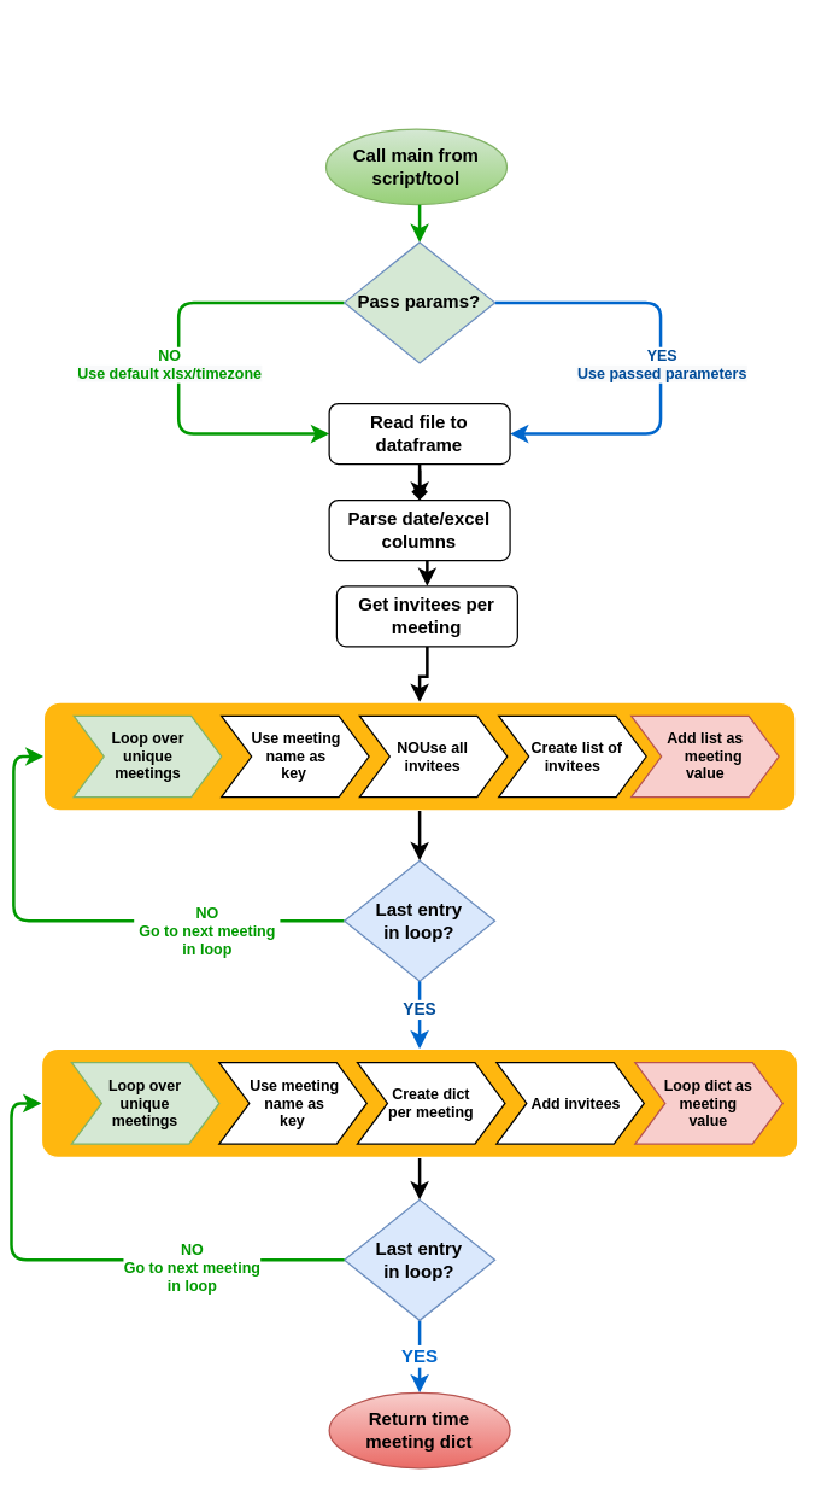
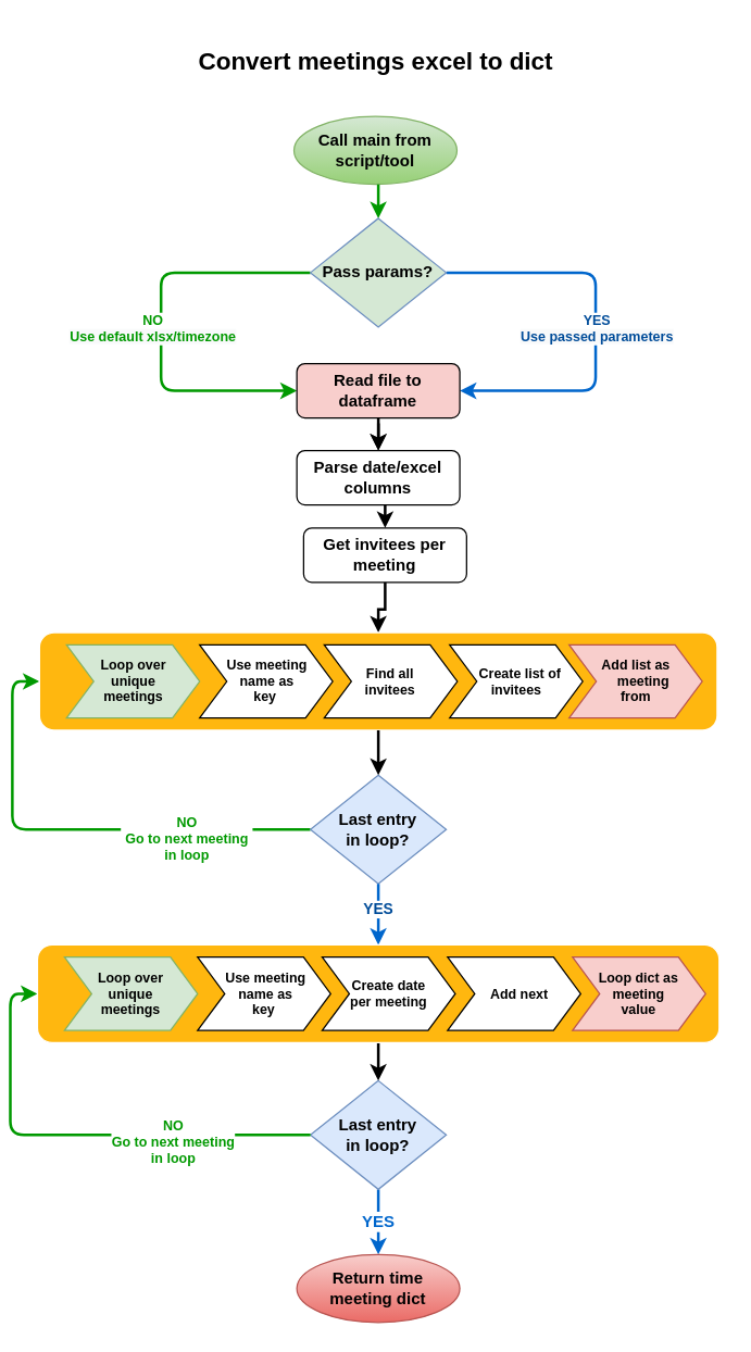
+ <mxCell id="2" value="&lt;h2&gt;Convert meetings excel to dict&lt;/h2&gt;" style="text;html=1;align=center;verticalAlign=middle;resizable=0;points=[];autosize=1;strokeColor=none;" parent="1" vertex="1"><mxGeometry x="129" y="20" width="280" height="50" as="geometry" /></mxCell>
- <mxCell id="12" value="Read file to dataframe" style="rounded=1;whiteSpace=wrap;html=1;fontSize=12;glass=0;strokeWidth=1;shadow=0;fontStyle=1" parent="1" vertex="1"><mxGeometry x="211.09" y="267" width="120" height="40" as="geometry" /></mxCell>
+ <mxCell id="12" value="Read file to dataframe" style="rounded=1;whiteSpace=wrap;html=1;fontSize=12;glass=0;strokeWidth=1;shadow=0;fontStyle=1;fillColor=#f8cecc;" parent="1" vertex="1"><mxGeometry x="211.09" y="267" width="120" height="40" as="geometry" /></mxCell>
- <mxCell id="11" value="" style="edgeStyle=orthogonalEdgeStyle;rounded=1;orthogonalLoop=1;jettySize=auto;html=1;strokeWidth=2;fontSize=12;endArrow=diamond;" parent="1" source="12" target="18" edge="1"><mxGeometry relative="1" as="geometry" /></mxCell>
+ <mxCell id="11" value="" style="edgeStyle=orthogonalEdgeStyle;rounded=1;orthogonalLoop=1;jettySize=auto;html=1;strokeWidth=2;fontSize=12;" parent="1" source="12" target="18" edge="1"><mxGeometry relative="1" as="geometry" /></mxCell>
- <mxCell id="25" value="&lt;h5&gt;NOUse all &lt;br&gt;invitees&lt;/h5&gt;" style="shape=step;perimeter=stepPerimeter;whiteSpace=wrap;html=1;fixedSize=1;shadow=0;strokeColor=#000000;fillColor=#FFFFFF;" parent="22" vertex="1"><mxGeometry x="209.665" y="9" width="97.993" height="54.0" as="geometry" /></mxCell>
+ <mxCell id="25" value="&lt;h5&gt;Find all &lt;br&gt;invitees&lt;/h5&gt;" style="shape=step;perimeter=stepPerimeter;whiteSpace=wrap;html=1;fixedSize=1;shadow=0;strokeColor=#000000;fillColor=#FFFFFF;" parent="22" vertex="1"><mxGeometry x="209.665" y="9" width="97.993" height="54.0" as="geometry" /></mxCell>
- <mxCell id="27" value="&lt;h5&gt;Add list as&lt;br&gt;&amp;nbsp; &amp;nbsp; meeting&lt;br&gt;value&lt;/h5&gt;" style="shape=step;perimeter=stepPerimeter;whiteSpace=wrap;html=1;fixedSize=1;shadow=0;strokeColor=#b85450;fillColor=#f8cecc;" parent="22" vertex="1"><mxGeometry x="389.999" y="9" width="97.993" height="54.0" as="geometry" /></mxCell>
+ <mxCell id="27" value="&lt;h5&gt;Add list as&lt;br&gt;&amp;nbsp; &amp;nbsp; meeting&lt;br&gt;from&lt;/h5&gt;" style="shape=step;perimeter=stepPerimeter;whiteSpace=wrap;html=1;fixedSize=1;shadow=0;strokeColor=#b85450;fillColor=#f8cecc;" parent="22" vertex="1"><mxGeometry x="389.999" y="9" width="97.993" height="54.0" as="geometry" /></mxCell>
- <mxCell id="38" value="&lt;h5&gt;Create dict&lt;br&gt;per meeting&lt;/h5&gt;" style="shape=step;perimeter=stepPerimeter;whiteSpace=wrap;html=1;fixedSize=1;shadow=0;strokeColor=#000000;fillColor=#FFFFFF;" parent="34" vertex="1"><mxGeometry x="209.665" y="9" width="97.993" height="54.0" as="geometry" /></mxCell>
+ <mxCell id="38" value="&lt;h5&gt;Create date&lt;br&gt;per meeting&lt;/h5&gt;" style="shape=step;perimeter=stepPerimeter;whiteSpace=wrap;html=1;fixedSize=1;shadow=0;strokeColor=#000000;fillColor=#FFFFFF;" parent="34" vertex="1"><mxGeometry x="209.665" y="9" width="97.993" height="54.0" as="geometry" /></mxCell>
- <mxCell id="39" value="&lt;h5&gt;&amp;nbsp; &amp;nbsp;Add invitees&lt;br&gt;&lt;/h5&gt;" style="shape=step;perimeter=stepPerimeter;whiteSpace=wrap;html=1;fixedSize=1;shadow=0;" parent="34" vertex="1"><mxGeometry x="302.009" y="9" width="97.993" height="54.0" as="geometry" /></mxCell>
+ <mxCell id="39" value="&lt;h5&gt;&amp;nbsp; &amp;nbsp;Add next&lt;br&gt;&lt;/h5&gt;" style="shape=step;perimeter=stepPerimeter;whiteSpace=wrap;html=1;fixedSize=1;shadow=0;" parent="34" vertex="1"><mxGeometry x="302.009" y="9" width="97.993" height="54.0" as="geometry" /></mxCell>
